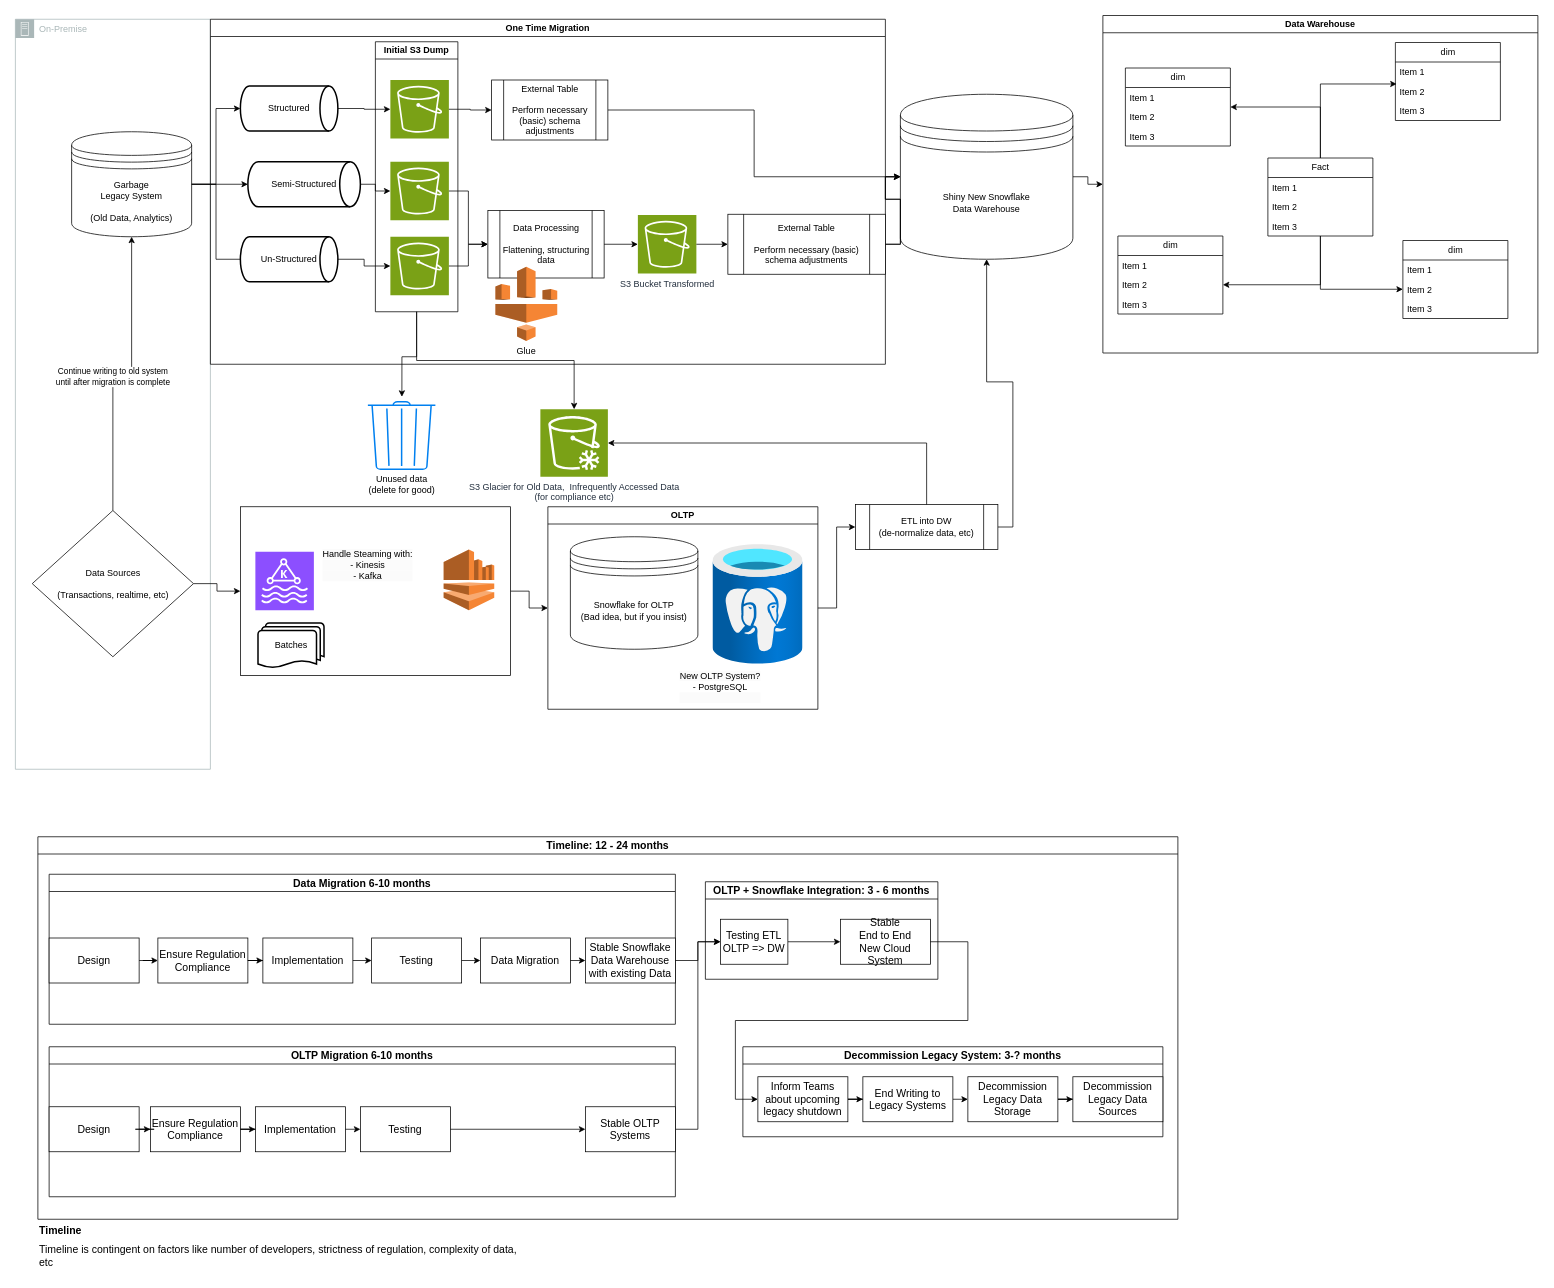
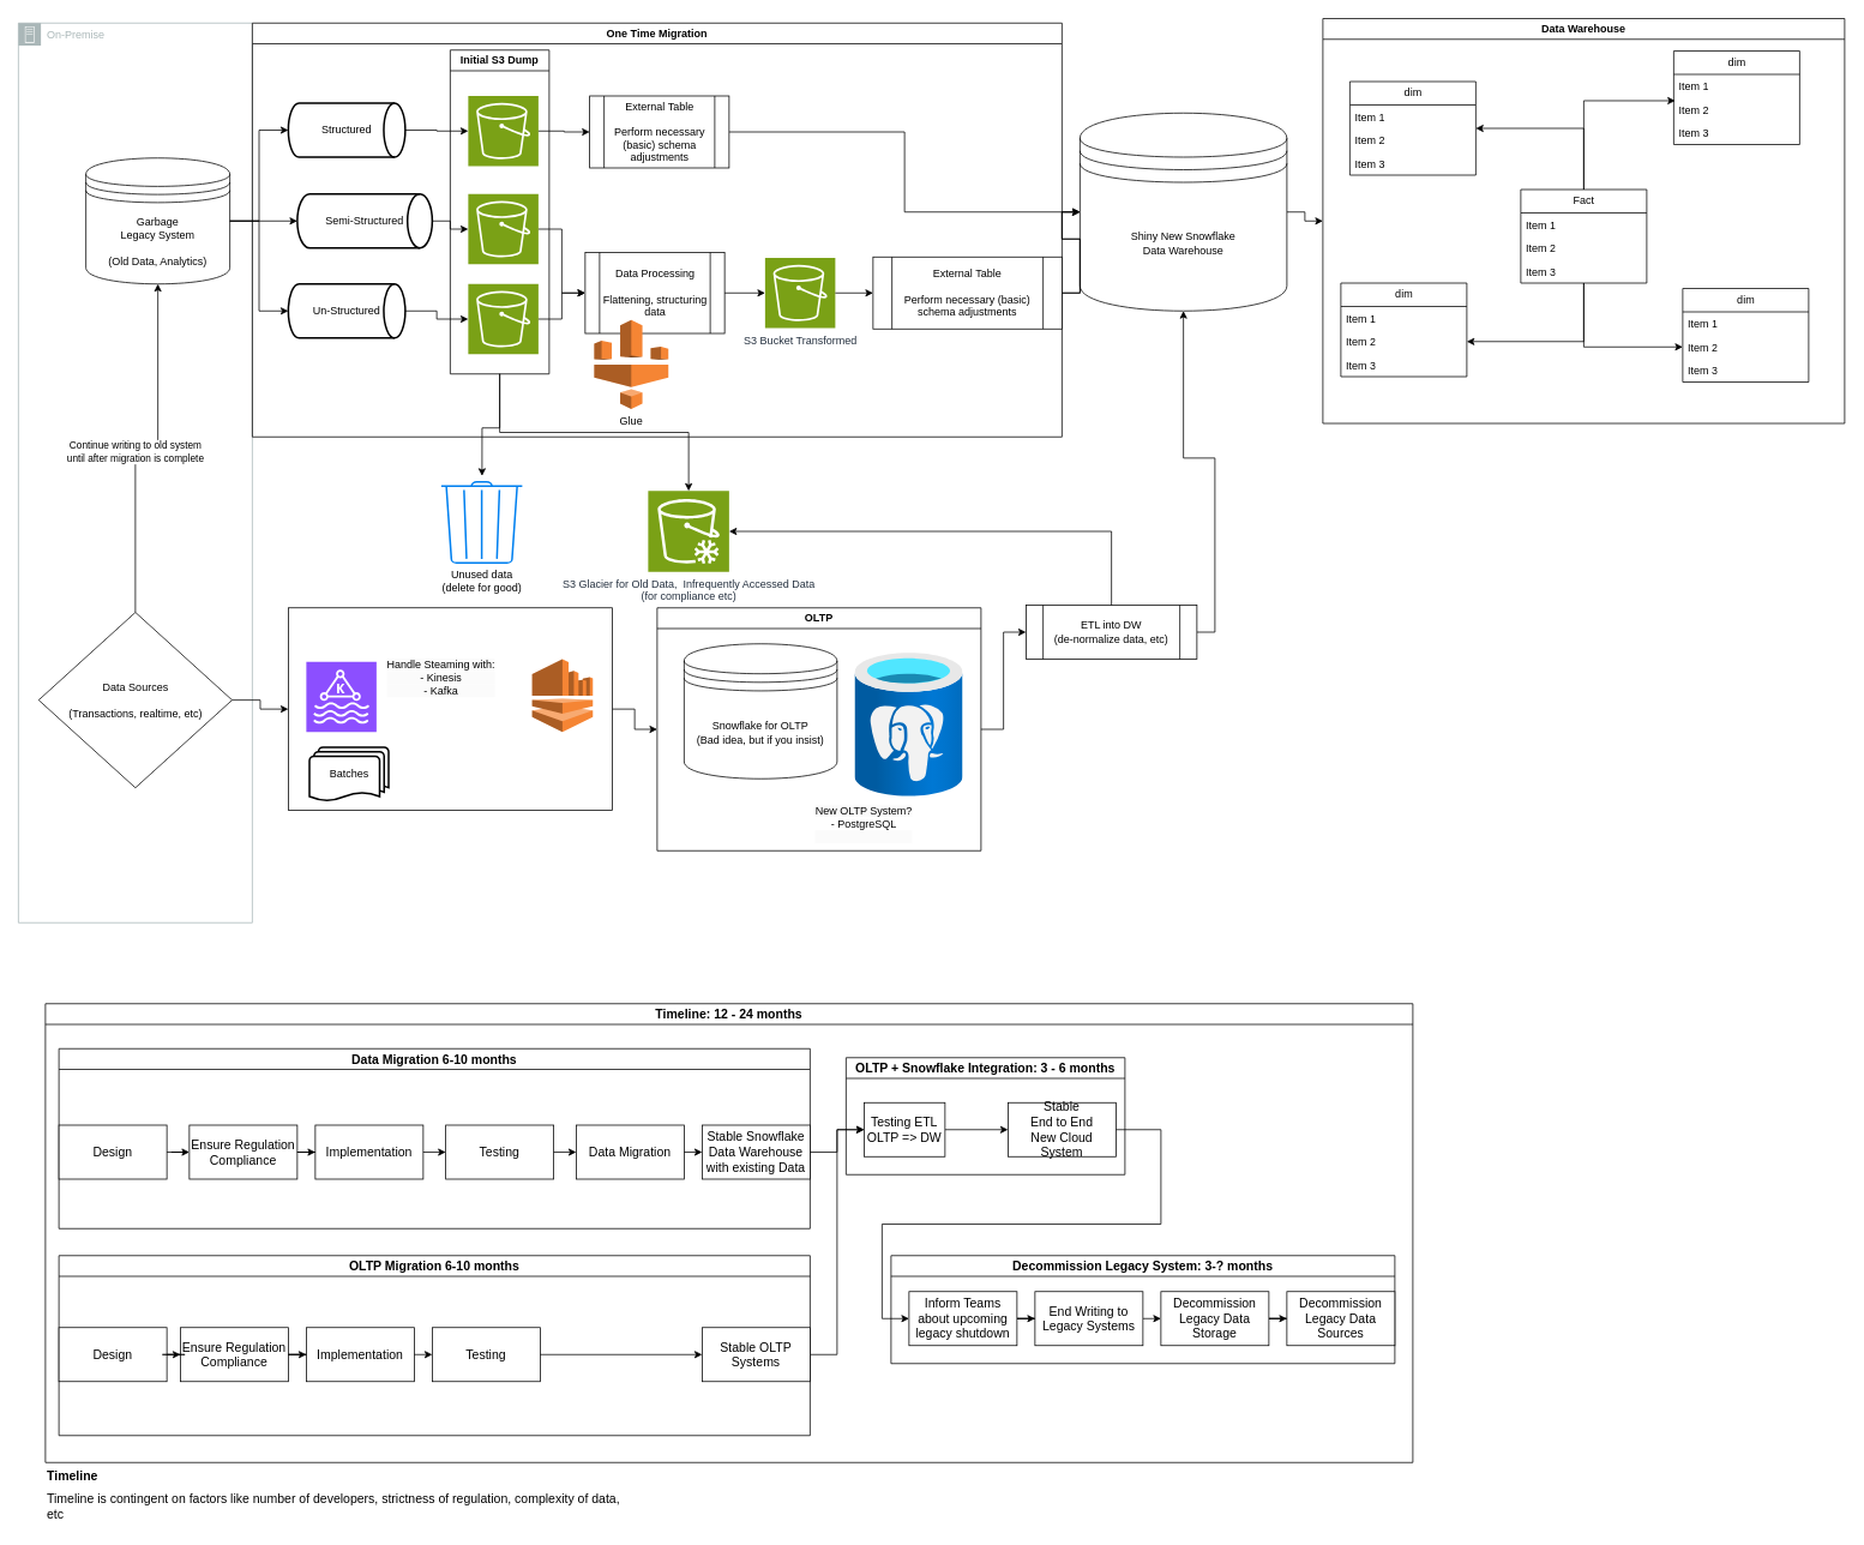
- <mxCell id="8" style="edgeStyle=orthogonalEdgeStyle;rounded=0;orthogonalLoop=1;jettySize=auto;html=1;entryX=0;entryY=0.5;entryDx=0;entryDy=0;entryPerimeter=0;endArrow=none;" edge="1" parent="1" source="4" target="58"><mxGeometry relative="1" as="geometry" /></mxCell>
+ <mxCell id="8" style="edgeStyle=orthogonalEdgeStyle;rounded=0;orthogonalLoop=1;jettySize=auto;html=1;entryX=0;entryY=0.5;entryDx=0;entryDy=0;entryPerimeter=0;" edge="1" parent="1" source="4" target="58"><mxGeometry relative="1" as="geometry" /></mxCell>
